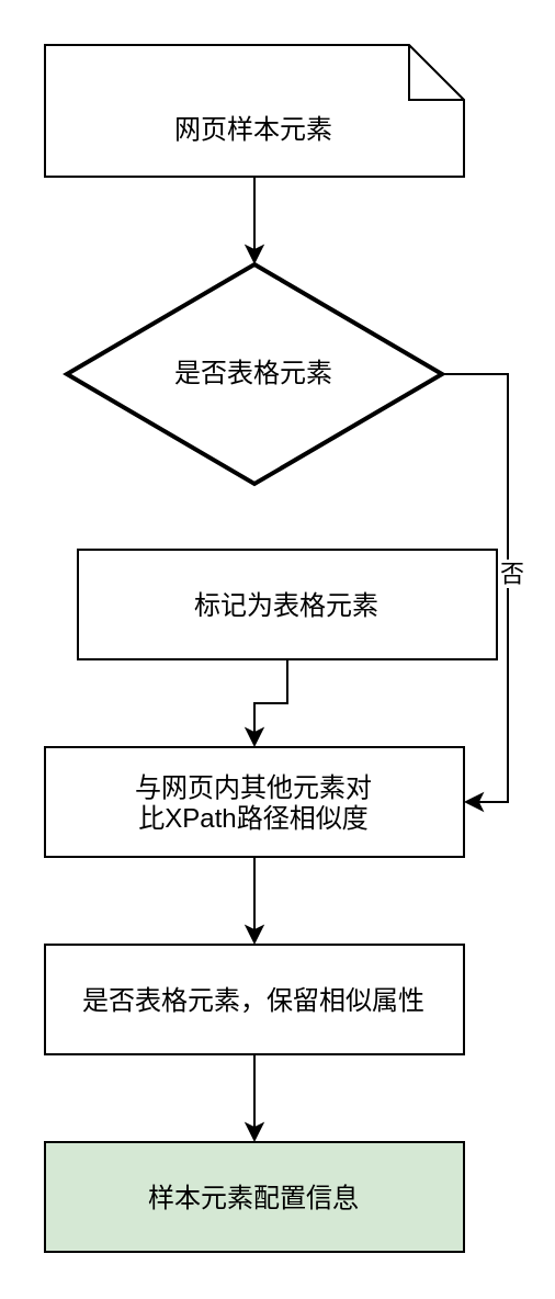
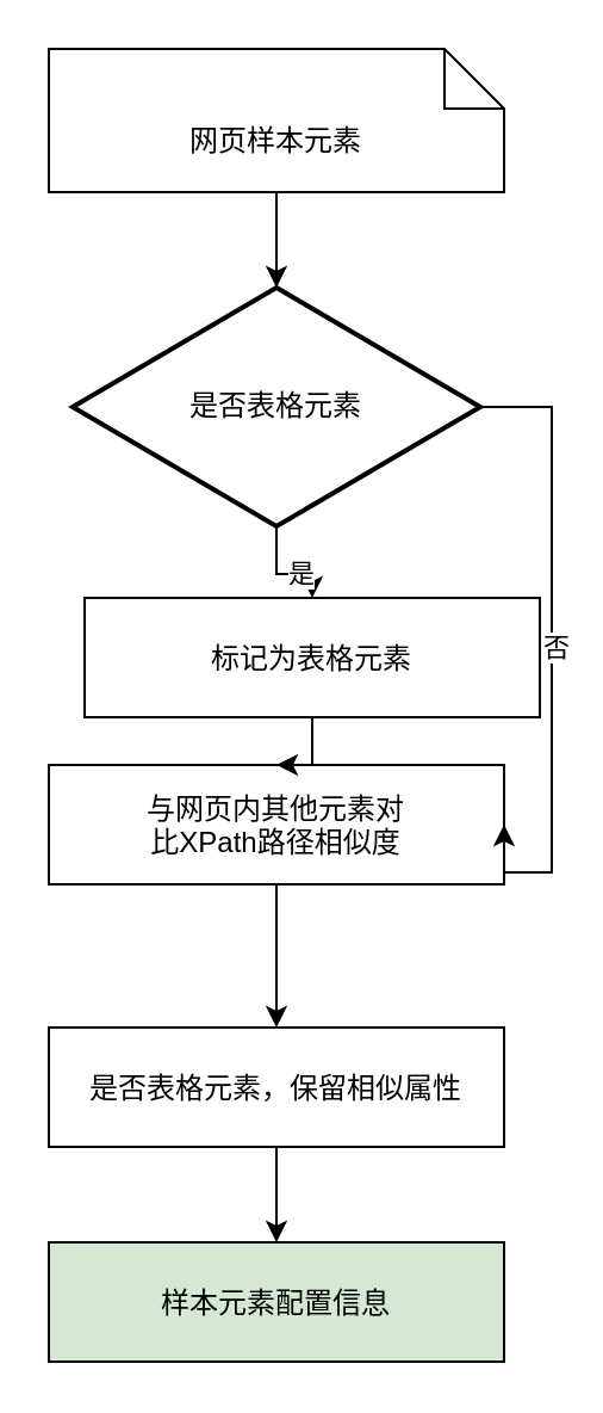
+ <mxCell id="6" style="edgeStyle=orthogonalEdgeStyle;rounded=0;orthogonalLoop=1;jettySize=auto;html=1;entryX=0.5;entryY=0;entryDx=0;entryDy=0;" edge="1" parent="1" source="10" target="12"><mxGeometry relative="1" as="geometry" /></mxCell>
+ <mxCell id="7" value="是" style="edgeLabel;html=1;align=center;verticalAlign=middle;resizable=0;points=[];" vertex="1" connectable="0" parent="6"><mxGeometry x="0.337" y="1" relative="1" as="geometry"><mxPoint as="offset" /></mxGeometry></mxCell>
- <mxCell id="5" value="与网页内其他元素对&#10;比XPath路径相似度" style="fontStyle=0;fontSize=12;" vertex="1" parent="1"><mxGeometry x="20" y="340" width="191" height="50" as="geometry" /></mxCell>
+ <mxCell id="5" value="与网页内其他元素对&#10;比XPath路径相似度" style="fontStyle=0;fontSize=12;" vertex="1" parent="1"><mxGeometry x="20" y="320" width="191" height="50" as="geometry" /></mxCell>
